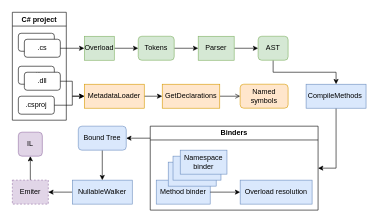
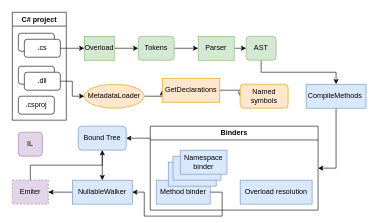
- <mxCell id="11" value="AST" style="rounded=1;whiteSpace=wrap;html=1;fillColor=#d5e8d4;strokeColor=#82b366;" parent="1" vertex="1"><mxGeometry x="430" y="60" width="50" height="40" as="geometry" /></mxCell>
+ <mxCell id="11" value="AST" style="rounded=1;whiteSpace=wrap;html=1;fillColor=#d5e8d4;strokeColor=#82b366;" parent="1" vertex="1"><mxGeometry x="410" y="60" width="50" height="40" as="geometry" /></mxCell>
- <mxCell id="18" value="MetadataLoader" style="rounded=0;whiteSpace=wrap;html=1;fillColor=#ffe6cc;strokeColor=#d79b00;" parent="1" vertex="1"><mxGeometry x="140" y="140" width="100" height="40" as="geometry" /></mxCell>
+ <mxCell id="18" value="MetadataLoader" style="ellipse;whiteSpace=wrap;html=1;fillColor=#ffe6cc;strokeColor=#d79b00;" parent="1" vertex="1"><mxGeometry x="140" y="140" width="100" height="40" as="geometry" /></mxCell>
- <mxCell id="26" value="GetDeclarations" style="rounded=0;whiteSpace=wrap;html=1;fillColor=#ffe6cc;strokeColor=#d79b00;" parent="1" vertex="1"><mxGeometry x="270" y="140" width="96" height="40" as="geometry" /></mxCell>
+ <mxCell id="26" value="GetDeclarations" style="rounded=0;whiteSpace=wrap;html=1;fillColor=#ffe6cc;strokeColor=#d79b00;" parent="1" vertex="1"><mxGeometry x="270" y="130" width="96" height="40" as="geometry" /></mxCell>
- <mxCell id="30" style="edgeStyle=orthogonalEdgeStyle;rounded=0;orthogonalLoop=1;jettySize=auto;html=1;exitX=1;exitY=0.5;exitDx=0;exitDy=0;entryX=0;entryY=0.5;entryDx=0;entryDy=0;" parent="1" source="24" target="18" edge="1"><mxGeometry relative="1" as="geometry"><Array as="points"><mxPoint x="120" y="175" /><mxPoint x="120" y="160" /></Array></mxGeometry></mxCell>
- <mxCell id="6" style="edgeStyle=orthogonalEdgeStyle;rounded=0;orthogonalLoop=1;jettySize=auto;html=1;exitX=0.5;exitY=0;exitDx=0;exitDy=0;entryX=0.5;entryY=1;entryDx=0;entryDy=0;" parent="1" source="7" target="16" edge="1"><mxGeometry relative="1" as="geometry" /></mxCell>
+ <mxCell id="6" style="edgeStyle=orthogonalEdgeStyle;rounded=0;orthogonalLoop=1;jettySize=auto;html=1;exitX=0.5;exitY=0;exitDx=0;exitDy=0;" parent="1" source="7" target="15" edge="1"><mxGeometry relative="1" as="geometry" /></mxCell>
- <mxCell id="35" style="edgeStyle=orthogonalEdgeStyle;rounded=0;orthogonalLoop=1;jettySize=auto;html=1;exitX=1;exitY=0.5;exitDx=0;exitDy=0;entryX=0;entryY=0.5;entryDx=0;entryDy=0;" parent="32" source="33" target="38" edge="1"><mxGeometry relative="1" as="geometry" /></mxCell>
+ <mxCell id="35" style="edgeStyle=orthogonalEdgeStyle;rounded=0;orthogonalLoop=1;jettySize=auto;html=1;exitX=1;exitY=0.5;exitDx=0;exitDy=0;" parent="32" source="33" target="13" edge="1"><mxGeometry relative="1" as="geometry" /></mxCell>
